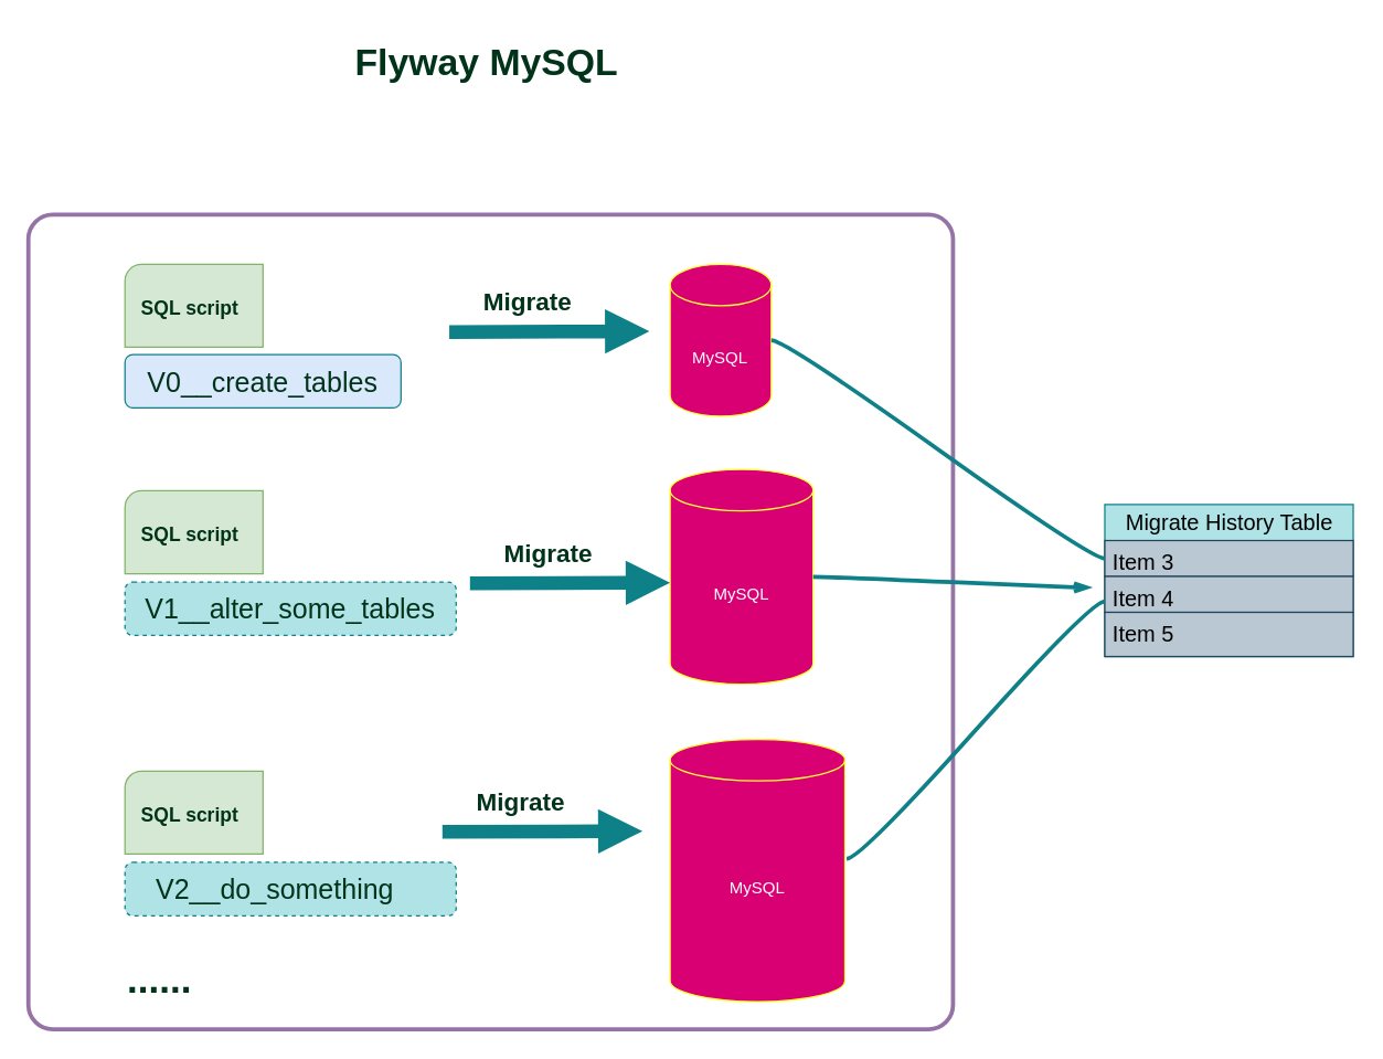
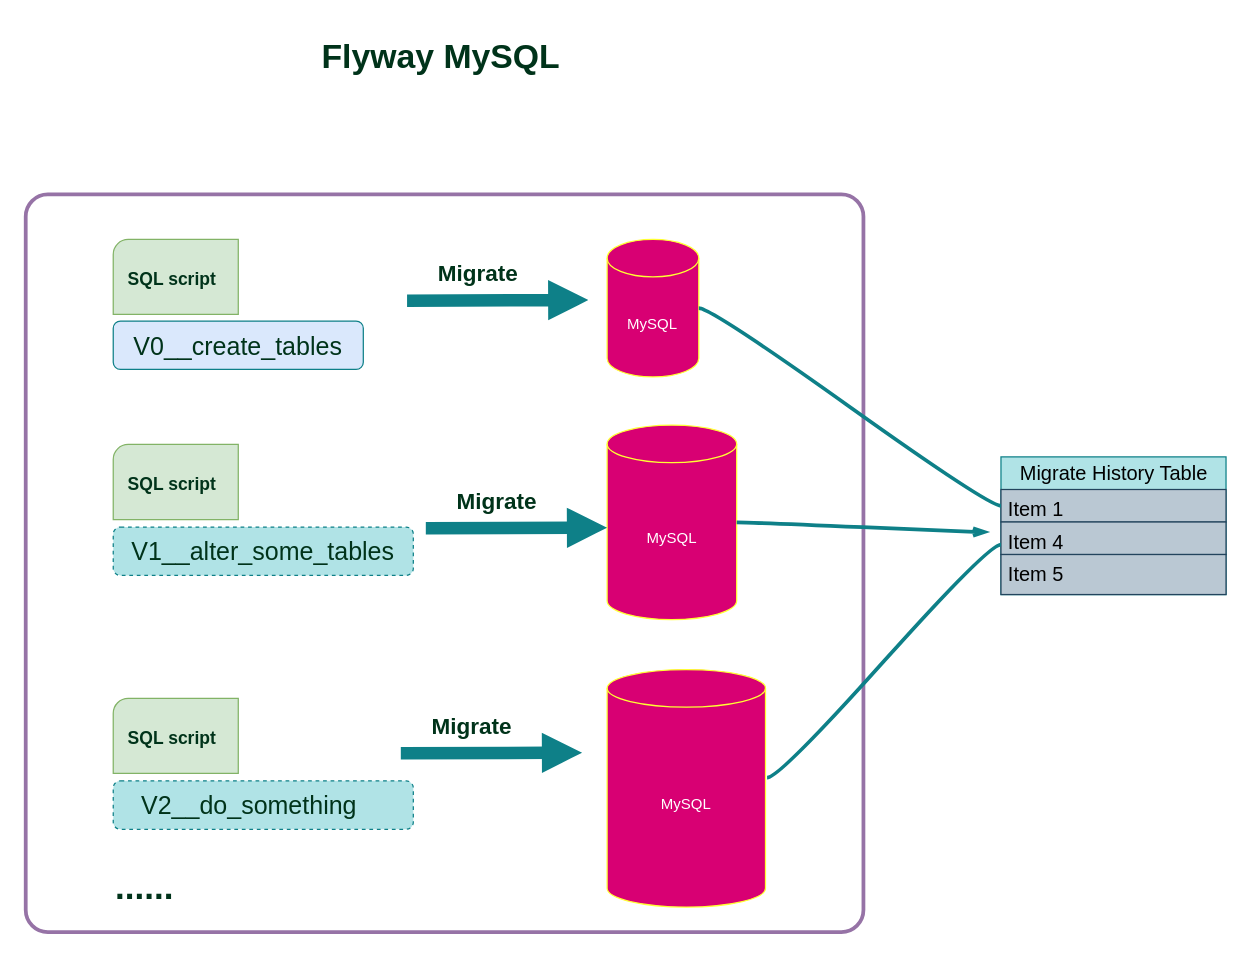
- <mxCell id="32" value="Item 3" style="text;strokeColor=#23445d;fillColor=#bac8d3;align=left;verticalAlign=top;spacingLeft=4;spacingRight=4;overflow=hidden;rotatable=0;points=[[0,0.5],[1,0.5]];portConstraint=eastwest;whiteSpace=wrap;html=1;fontSize=16;" vertex="1" parent="31"><mxGeometry y="26" width="180" height="26" as="geometry" /></mxCell>
+ <mxCell id="32" value="Item 1" style="text;strokeColor=#23445d;fillColor=#bac8d3;align=left;verticalAlign=top;spacingLeft=4;spacingRight=4;overflow=hidden;rotatable=0;points=[[0,0.5],[1,0.5]];portConstraint=eastwest;whiteSpace=wrap;html=1;fontSize=16;" vertex="1" parent="31"><mxGeometry y="26" width="180" height="26" as="geometry" /></mxCell>
